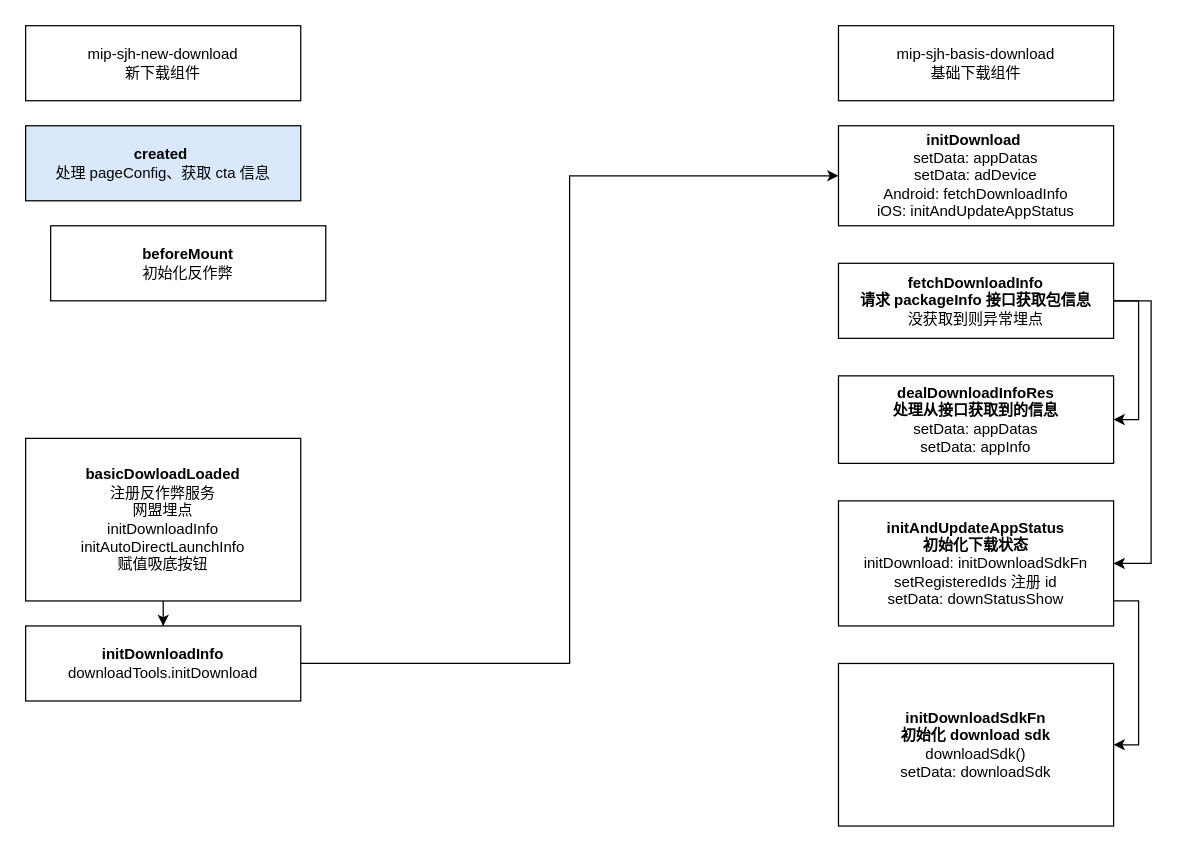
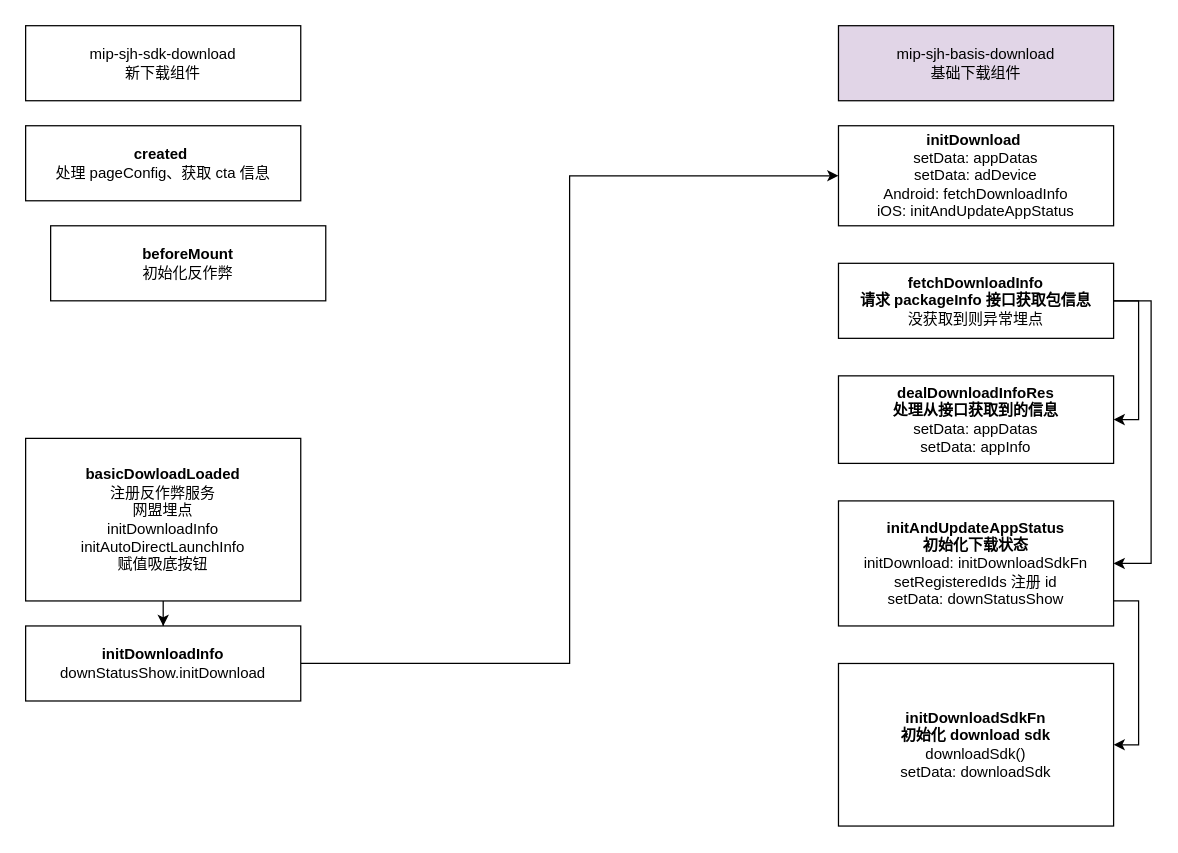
- <mxCell id="4" value="&lt;span style=&quot;&quot;&gt;mip-sjh-new-download&lt;br&gt;&lt;/span&gt;&lt;span style=&quot;&quot;&gt;新下载组件&lt;/span&gt;" style="rounded=0;whiteSpace=wrap;html=1;align=center;" vertex="1" parent="1"><mxGeometry x="20" y="20" width="220" height="60" as="geometry" /></mxCell>
+ <mxCell id="4" value="&lt;span style=&quot;&quot;&gt;mip-sjh-sdk-download&lt;br&gt;&lt;/span&gt;&lt;span style=&quot;&quot;&gt;新下载组件&lt;/span&gt;" style="rounded=0;whiteSpace=wrap;html=1;align=center;" vertex="1" parent="1"><mxGeometry x="20" y="20" width="220" height="60" as="geometry" /></mxCell>
- <mxCell id="9" value="&lt;span&gt;mip-sjh-basis-download&lt;br&gt;基础下载组件&lt;br&gt;&lt;/span&gt;" style="rounded=0;whiteSpace=wrap;html=1;align=center;" vertex="1" parent="1"><mxGeometry x="670" y="20" width="220" height="60" as="geometry" /></mxCell>
+ <mxCell id="9" value="&lt;span&gt;mip-sjh-basis-download&lt;br&gt;基础下载组件&lt;br&gt;&lt;/span&gt;" style="rounded=0;whiteSpace=wrap;html=1;align=center;fillColor=#e1d5e7;" vertex="1" parent="1"><mxGeometry x="670" y="20" width="220" height="60" as="geometry" /></mxCell>
- <mxCell id="2" value="&lt;div&gt;&lt;b&gt;created&lt;/b&gt;&amp;nbsp;&lt;/div&gt;&lt;div&gt;&lt;span&gt;处理 pageConfig、获取 cta 信息&lt;/span&gt;&lt;/div&gt;" style="rounded=0;whiteSpace=wrap;html=1;align=center;fillColor=#dae8fc;" vertex="1" parent="1"><mxGeometry x="20" y="100" width="220" height="60" as="geometry" /></mxCell>
+ <mxCell id="2" value="&lt;div&gt;&lt;b&gt;created&lt;/b&gt;&amp;nbsp;&lt;/div&gt;&lt;div&gt;&lt;span&gt;处理 pageConfig、获取 cta 信息&lt;/span&gt;&lt;/div&gt;" style="rounded=0;whiteSpace=wrap;html=1;align=center;" vertex="1" parent="1"><mxGeometry x="20" y="100" width="220" height="60" as="geometry" /></mxCell>
- <mxCell id="8" value="&lt;span&gt;&lt;b&gt;initDownloadInfo&lt;/b&gt;&lt;br&gt;downloadTools.initDownload&lt;br&gt;&lt;/span&gt;" style="whiteSpace=wrap;html=1;rounded=0;" vertex="1" parent="1"><mxGeometry x="20" y="500" width="220" height="60" as="geometry" /></mxCell>
+ <mxCell id="8" value="&lt;span&gt;&lt;b&gt;initDownloadInfo&lt;/b&gt;&lt;br&gt;downStatusShow.initDownload&lt;br&gt;&lt;/span&gt;" style="whiteSpace=wrap;html=1;rounded=0;" vertex="1" parent="1"><mxGeometry x="20" y="500" width="220" height="60" as="geometry" /></mxCell>
